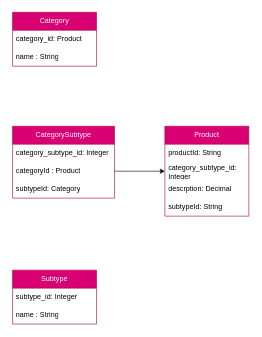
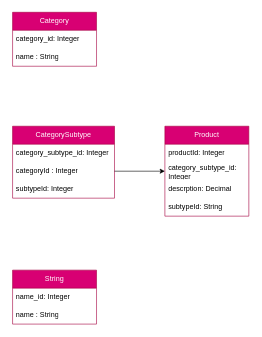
- <mxCell id="8" value="category_id: Product" style="text;strokeColor=none;fillColor=none;align=left;verticalAlign=middle;spacingLeft=4;spacingRight=4;overflow=hidden;points=[[0,0.5],[1,0.5]];portConstraint=eastwest;rotatable=0;whiteSpace=wrap;html=1;" vertex="1" parent="7"><mxGeometry y="30" width="140" height="30" as="geometry" /></mxCell>
+ <mxCell id="8" value="category_id: Integer" style="text;strokeColor=none;fillColor=none;align=left;verticalAlign=middle;spacingLeft=4;spacingRight=4;overflow=hidden;points=[[0,0.5],[1,0.5]];portConstraint=eastwest;rotatable=0;whiteSpace=wrap;html=1;" vertex="1" parent="7"><mxGeometry y="30" width="140" height="30" as="geometry" /></mxCell>
- <mxCell id="3" value="productId: String" style="text;strokeColor=none;fillColor=none;align=left;verticalAlign=middle;spacingLeft=4;spacingRight=4;overflow=hidden;points=[[0,0.5],[1,0.5]];portConstraint=eastwest;rotatable=0;whiteSpace=wrap;html=1;" vertex="1" parent="2"><mxGeometry y="30" width="140" height="30" as="geometry" /></mxCell>
+ <mxCell id="3" value="productId: Integer" style="text;strokeColor=none;fillColor=none;align=left;verticalAlign=middle;spacingLeft=4;spacingRight=4;overflow=hidden;points=[[0,0.5],[1,0.5]];portConstraint=eastwest;rotatable=0;whiteSpace=wrap;html=1;" vertex="1" parent="2"><mxGeometry y="30" width="140" height="30" as="geometry" /></mxCell>
- <mxCell id="15" value="categoryId : Product" style="text;strokeColor=none;fillColor=none;align=left;verticalAlign=middle;spacingLeft=4;spacingRight=4;overflow=hidden;points=[[0,0.5],[1,0.5]];portConstraint=eastwest;rotatable=0;whiteSpace=wrap;html=1;" vertex="1" parent="13"><mxGeometry y="60" width="170" height="30" as="geometry" /></mxCell>
+ <mxCell id="15" value="categoryId : Integer" style="text;strokeColor=none;fillColor=none;align=left;verticalAlign=middle;spacingLeft=4;spacingRight=4;overflow=hidden;points=[[0,0.5],[1,0.5]];portConstraint=eastwest;rotatable=0;whiteSpace=wrap;html=1;" vertex="1" parent="13"><mxGeometry y="60" width="170" height="30" as="geometry" /></mxCell>
- <mxCell id="16" value="subtypeId: Category" style="text;strokeColor=none;fillColor=none;align=left;verticalAlign=middle;spacingLeft=4;spacingRight=4;overflow=hidden;points=[[0,0.5],[1,0.5]];portConstraint=eastwest;rotatable=0;whiteSpace=wrap;html=1;" vertex="1" parent="13"><mxGeometry y="90" width="170" height="30" as="geometry" /></mxCell>
+ <mxCell id="16" value="subtypeId: Integer" style="text;strokeColor=none;fillColor=none;align=left;verticalAlign=middle;spacingLeft=4;spacingRight=4;overflow=hidden;points=[[0,0.5],[1,0.5]];portConstraint=eastwest;rotatable=0;whiteSpace=wrap;html=1;" vertex="1" parent="13"><mxGeometry y="90" width="170" height="30" as="geometry" /></mxCell>
- <mxCell id="10" value="Subtype" style="swimlane;fontStyle=0;childLayout=stackLayout;horizontal=1;startSize=30;horizontalStack=0;resizeParent=1;resizeParentMax=0;resizeLast=0;collapsible=1;marginBottom=0;whiteSpace=wrap;html=1;fillColor=#d80073;fontColor=#ffffff;strokeColor=#A50040;" vertex="1" parent="1"><mxGeometry x="20" y="450" width="140" height="90" as="geometry" /></mxCell>
+ <mxCell id="10" value="String" style="swimlane;fontStyle=0;childLayout=stackLayout;horizontal=1;startSize=30;horizontalStack=0;resizeParent=1;resizeParentMax=0;resizeLast=0;collapsible=1;marginBottom=0;whiteSpace=wrap;html=1;fillColor=#d80073;fontColor=#ffffff;strokeColor=#A50040;" vertex="1" parent="1"><mxGeometry x="20" y="450" width="140" height="90" as="geometry" /></mxCell>
- <mxCell id="11" value="subtype_id: Integer" style="text;strokeColor=none;fillColor=none;align=left;verticalAlign=middle;spacingLeft=4;spacingRight=4;overflow=hidden;points=[[0,0.5],[1,0.5]];portConstraint=eastwest;rotatable=0;whiteSpace=wrap;html=1;" vertex="1" parent="10"><mxGeometry y="30" width="140" height="30" as="geometry" /></mxCell>
+ <mxCell id="11" value="name_id: Integer" style="text;strokeColor=none;fillColor=none;align=left;verticalAlign=middle;spacingLeft=4;spacingRight=4;overflow=hidden;points=[[0,0.5],[1,0.5]];portConstraint=eastwest;rotatable=0;whiteSpace=wrap;html=1;" vertex="1" parent="10"><mxGeometry y="30" width="140" height="30" as="geometry" /></mxCell>
